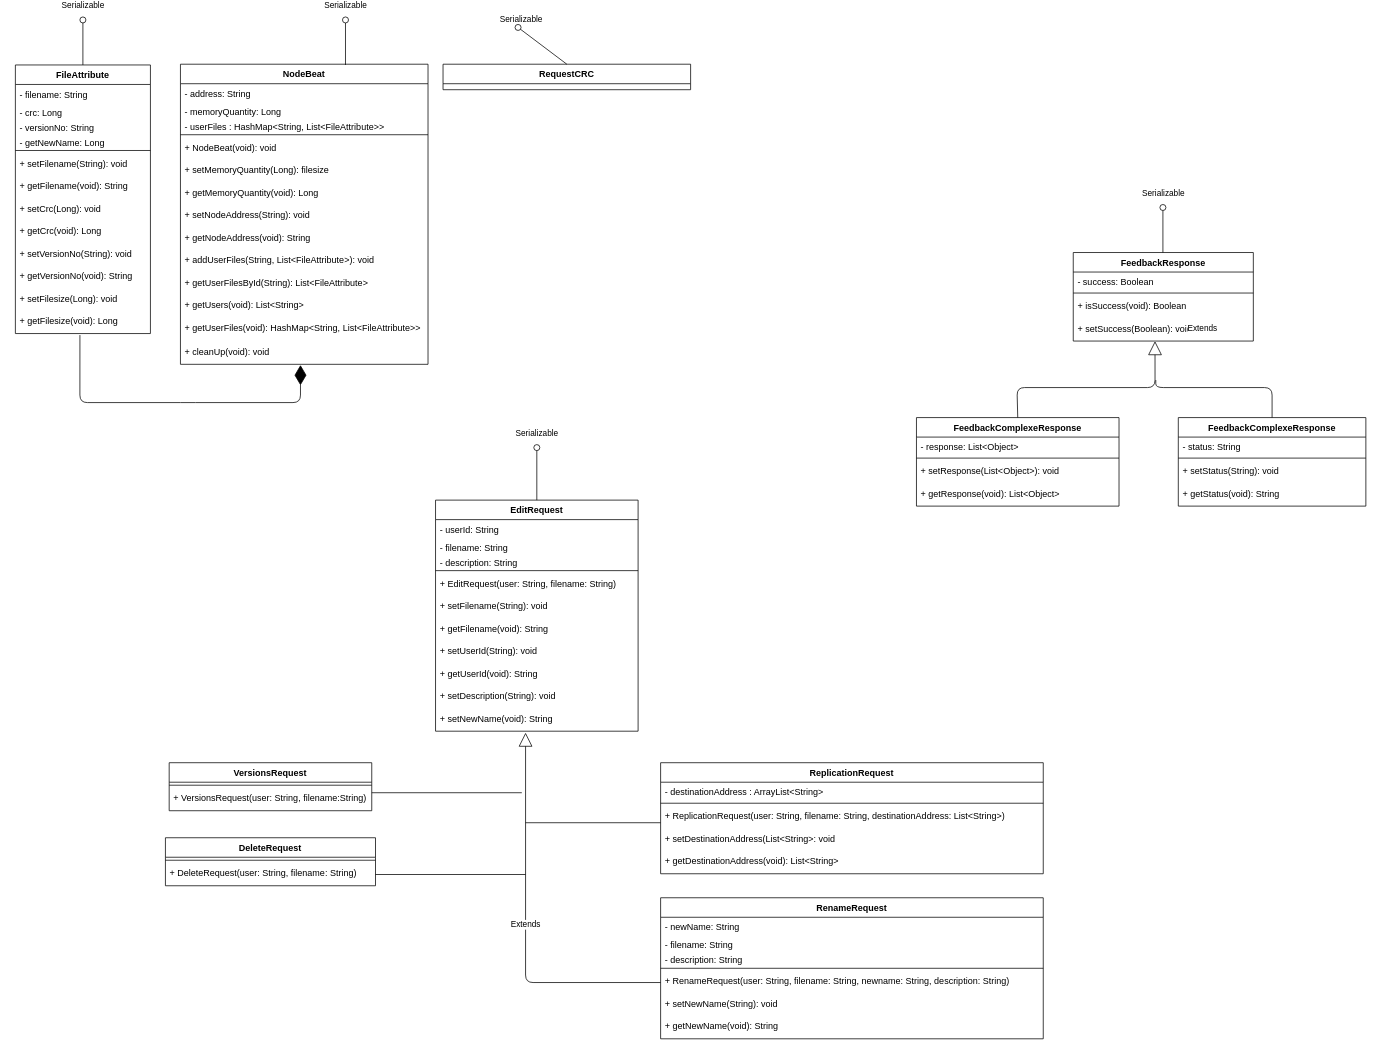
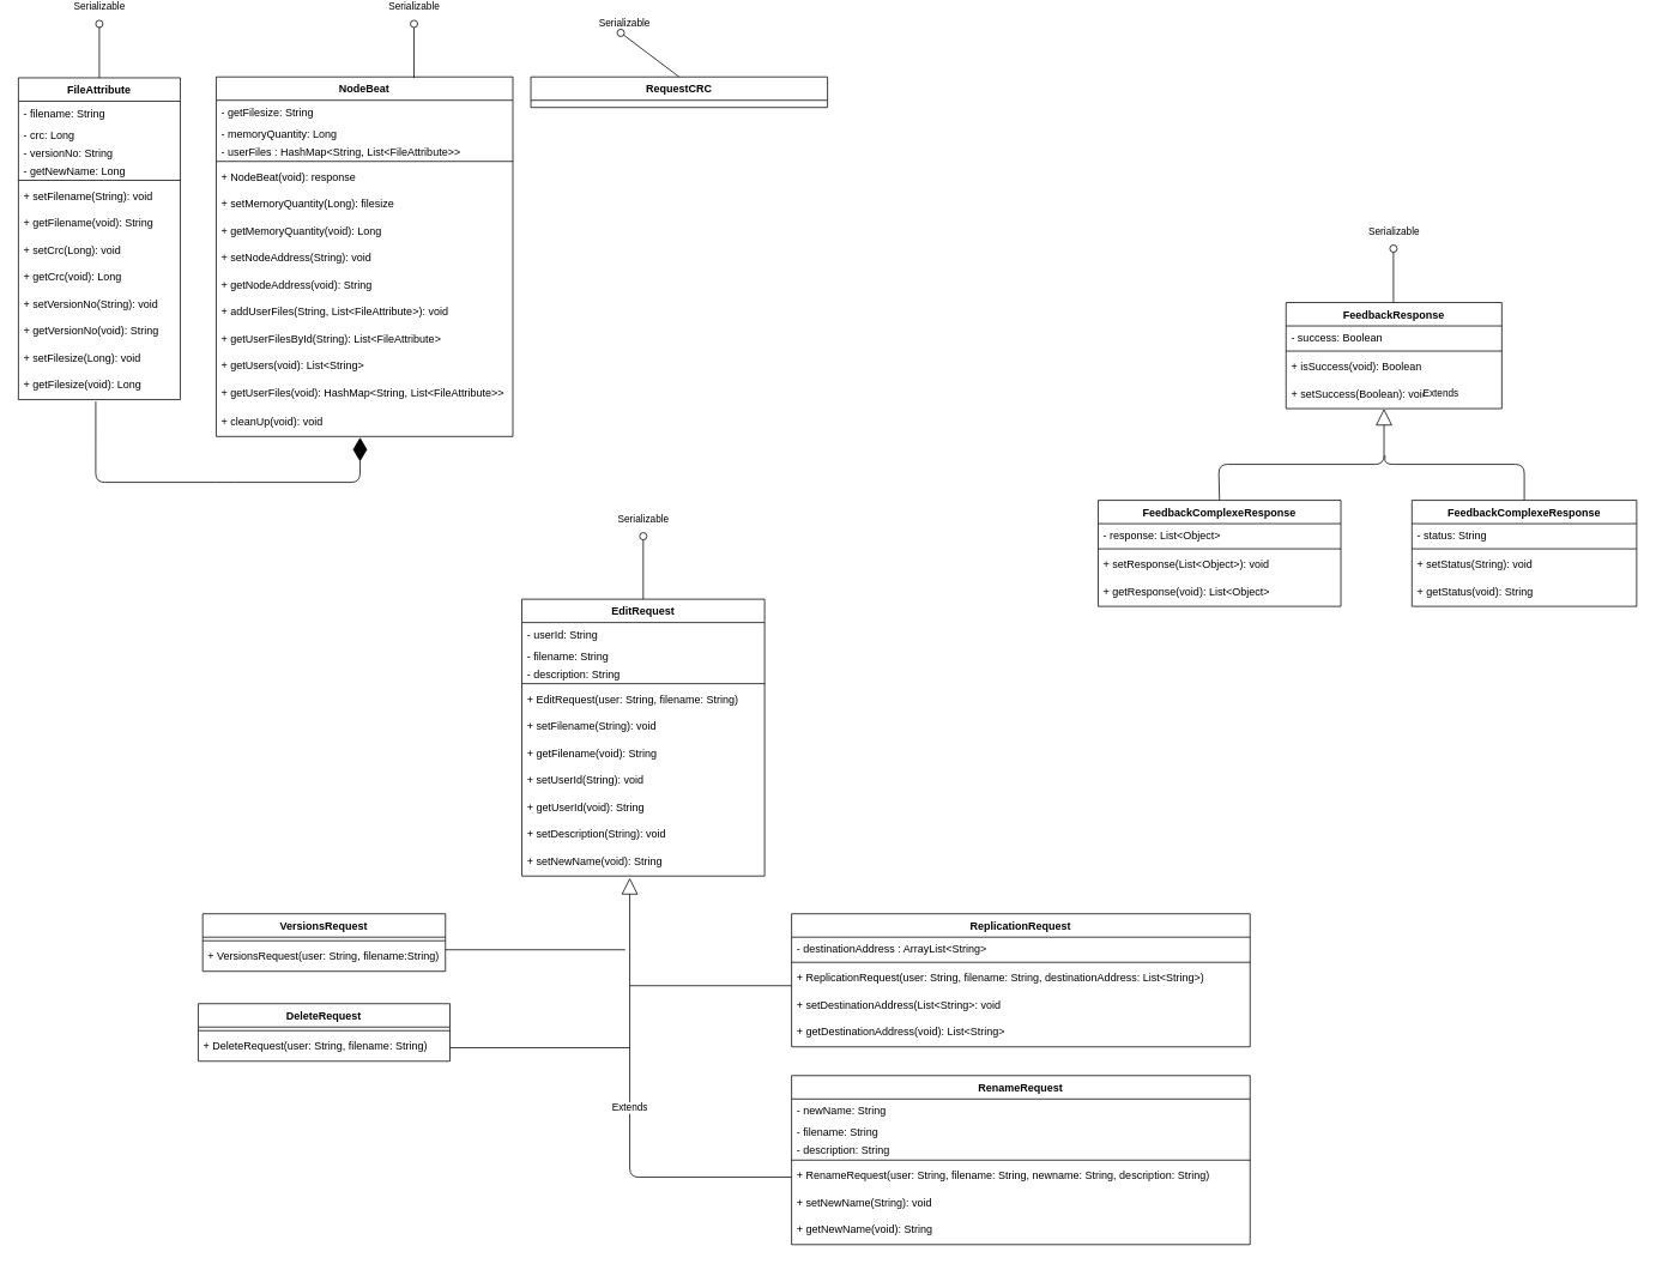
- <mxCell id="20" value="- address: String" style="text;strokeColor=none;fillColor=none;align=left;verticalAlign=top;spacingLeft=4;spacingRight=4;overflow=hidden;rotatable=0;points=[[0,0.5],[1,0.5]];portConstraint=eastwest;" vertex="1" parent="19"><mxGeometry y="26" width="330" height="24" as="geometry" /></mxCell>
+ <mxCell id="20" value="- getFilesize: String" style="text;strokeColor=none;fillColor=none;align=left;verticalAlign=top;spacingLeft=4;spacingRight=4;overflow=hidden;rotatable=0;points=[[0,0.5],[1,0.5]];portConstraint=eastwest;" vertex="1" parent="19"><mxGeometry y="26" width="330" height="24" as="geometry" /></mxCell>
- <mxCell id="24" value="+ NodeBeat(void): void" style="text;strokeColor=none;fillColor=none;align=left;verticalAlign=top;spacingLeft=4;spacingRight=4;overflow=hidden;rotatable=0;points=[[0,0.5],[1,0.5]];portConstraint=eastwest;" vertex="1" parent="19"><mxGeometry y="98" width="330" height="30" as="geometry" /></mxCell>
+ <mxCell id="24" value="+ NodeBeat(void): response" style="text;strokeColor=none;fillColor=none;align=left;verticalAlign=top;spacingLeft=4;spacingRight=4;overflow=hidden;rotatable=0;points=[[0,0.5],[1,0.5]];portConstraint=eastwest;" vertex="1" parent="19"><mxGeometry y="98" width="330" height="30" as="geometry" /></mxCell>
